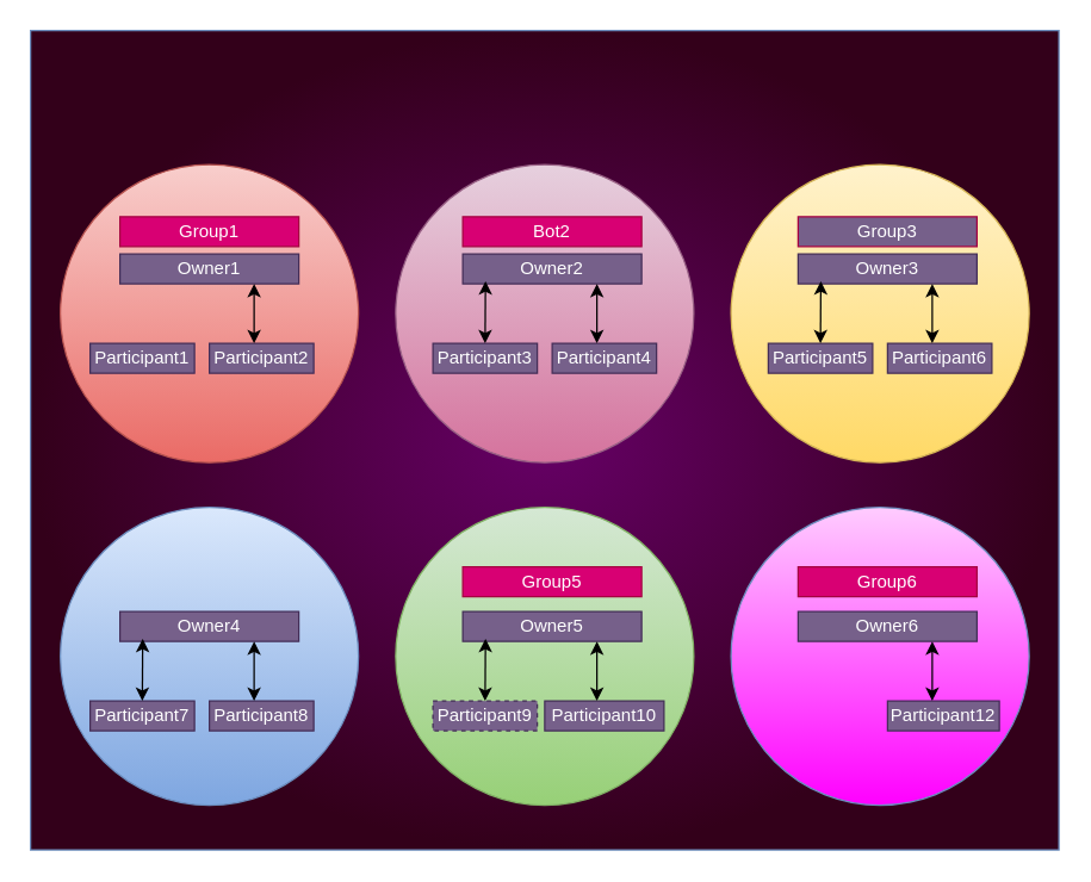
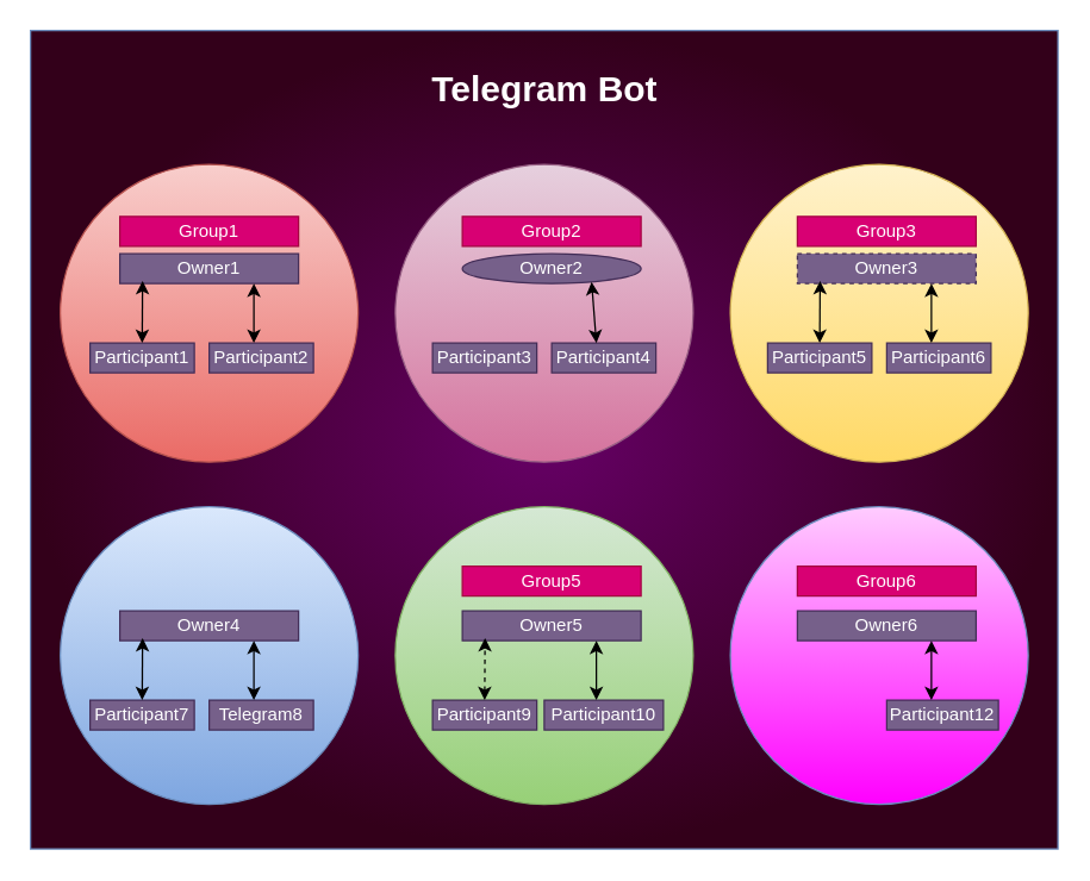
+ <mxCell id="3" value="&lt;h1&gt;Telegram Bot&lt;/h1&gt;" style="text;strokeColor=none;align=center;fillColor=none;html=1;verticalAlign=middle;whiteSpace=wrap;rounded=0;fontColor=#FFFFFF;" vertex="1" parent="1"><mxGeometry x="263.75" y="30" width="202.5" height="60" as="geometry" /></mxCell>
- <mxCell id="39" value="Bot2" style="rounded=0;whiteSpace=wrap;html=1;fillColor=#d80073;fontColor=#ffffff;strokeColor=#A50040;" vertex="1" parent="1"><mxGeometry x="310" y="145" width="120" height="20" as="geometry" /></mxCell>
+ <mxCell id="39" value="Group2" style="rounded=0;whiteSpace=wrap;html=1;fillColor=#d80073;fontColor=#ffffff;strokeColor=#A50040;" vertex="1" parent="1"><mxGeometry x="310" y="145" width="120" height="20" as="geometry" /></mxCell>
- <mxCell id="40" value="Group3" style="rounded=0;whiteSpace=wrap;html=1;fillColor=#76608a;fontColor=#ffffff;strokeColor=#A50040;" vertex="1" parent="1"><mxGeometry x="535" y="145" width="120" height="20" as="geometry" /></mxCell>
+ <mxCell id="40" value="Group3" style="rounded=0;whiteSpace=wrap;html=1;fillColor=#d80073;fontColor=#ffffff;strokeColor=#A50040;" vertex="1" parent="1"><mxGeometry x="535" y="145" width="120" height="20" as="geometry" /></mxCell>
- <mxCell id="15" value="Owner2" style="rounded=0;whiteSpace=wrap;html=1;fillColor=#76608a;fontColor=#ffffff;strokeColor=#432D57;" vertex="1" parent="1"><mxGeometry x="310" y="170" width="120" height="20" as="geometry" /></mxCell>
+ <mxCell id="15" value="Owner2" style="ellipse;whiteSpace=wrap;html=1;fillColor=#76608a;fontColor=#ffffff;strokeColor=#432D57;" vertex="1" parent="1"><mxGeometry x="310" y="170" width="120" height="20" as="geometry" /></mxCell>
- <mxCell id="20" value="Owner3" style="rounded=0;whiteSpace=wrap;html=1;fillColor=#76608a;fontColor=#ffffff;strokeColor=#432D57;" vertex="1" parent="1"><mxGeometry x="535" y="170" width="120" height="20" as="geometry" /></mxCell>
+ <mxCell id="20" value="Owner3" style="rounded=0;whiteSpace=wrap;html=1;fillColor=#76608a;fontColor=#ffffff;strokeColor=#432D57;dashed=1;" vertex="1" parent="1"><mxGeometry x="535" y="170" width="120" height="20" as="geometry" /></mxCell>
+ <mxCell id="13" value="" style="endArrow=classic;startArrow=classic;html=1;rounded=0;exitX=0.5;exitY=0;exitDx=0;exitDy=0;entryX=0.127;entryY=0.915;entryDx=0;entryDy=0;entryPerimeter=0;" edge="1" parent="1" source="11" target="10"><mxGeometry width="50" height="50" relative="1" as="geometry"><mxPoint x="250" y="280" as="sourcePoint" /><mxPoint x="300" y="230" as="targetPoint" /></mxGeometry></mxCell>
- <mxCell id="18" value="" style="endArrow=classic;startArrow=classic;html=1;rounded=0;exitX=0.5;exitY=0;exitDx=0;exitDy=0;entryX=0.127;entryY=0.915;entryDx=0;entryDy=0;entryPerimeter=0;" edge="1" parent="1" source="16" target="15"><mxGeometry width="50" height="50" relative="1" as="geometry"><mxPoint x="480" y="280" as="sourcePoint" /><mxPoint x="530" y="230" as="targetPoint" /></mxGeometry></mxCell>
- <mxCell id="33" value="" style="endArrow=classic;startArrow=classic;html=1;rounded=0;exitX=0.5;exitY=0;exitDx=0;exitDy=0;entryX=0.127;entryY=0.915;entryDx=0;entryDy=0;entryPerimeter=0;" edge="1" parent="1" source="31" target="30"><mxGeometry width="50" height="50" relative="1" as="geometry"><mxPoint x="480" y="520" as="sourcePoint" /><mxPoint x="530" y="470" as="targetPoint" /></mxGeometry></mxCell>
+ <mxCell id="33" value="" style="endArrow=classic;startArrow=classic;html=1;rounded=0;exitX=0.5;exitY=0;exitDx=0;exitDy=0;entryX=0.127;entryY=0.915;entryDx=0;entryDy=0;entryPerimeter=0;dashed=1;" edge="1" parent="1" source="31" target="30"><mxGeometry width="50" height="50" relative="1" as="geometry"><mxPoint x="480" y="520" as="sourcePoint" /><mxPoint x="530" y="470" as="targetPoint" /></mxGeometry></mxCell>
- <mxCell id="27" value="Participant8" style="rounded=0;whiteSpace=wrap;html=1;fillColor=#76608a;fontColor=#ffffff;strokeColor=#432D57;" vertex="1" parent="1"><mxGeometry x="140" y="470" width="70" height="20" as="geometry" /></mxCell>
+ <mxCell id="27" value="Telegram8" style="rounded=0;whiteSpace=wrap;html=1;fillColor=#76608a;fontColor=#ffffff;strokeColor=#432D57;" vertex="1" parent="1"><mxGeometry x="140" y="470" width="70" height="20" as="geometry" /></mxCell>
- <mxCell id="31" value="Participant9" style="rounded=0;whiteSpace=wrap;html=1;fillColor=#76608a;fontColor=#ffffff;strokeColor=#432D57;dashed=1;" vertex="1" parent="1"><mxGeometry x="290" y="470" width="70" height="20" as="geometry" /></mxCell>
+ <mxCell id="31" value="Participant9" style="rounded=0;whiteSpace=wrap;html=1;fillColor=#76608a;fontColor=#ffffff;strokeColor=#432D57;" vertex="1" parent="1"><mxGeometry x="290" y="470" width="70" height="20" as="geometry" /></mxCell>
